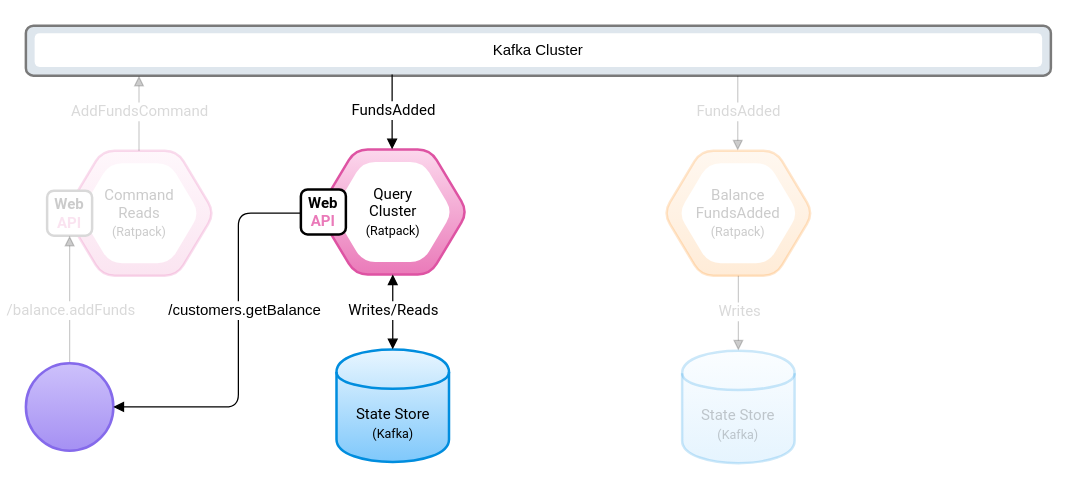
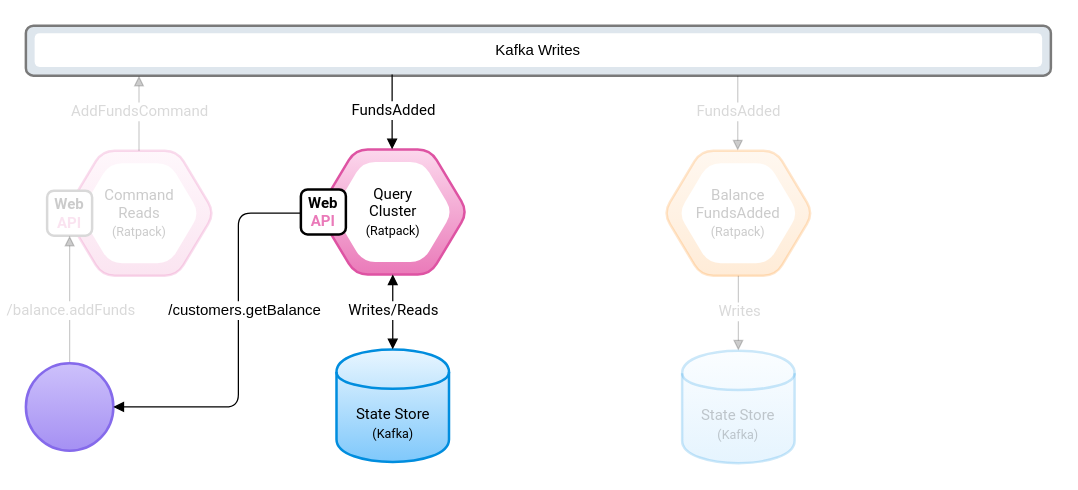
- <mxCell id="3" value="Kafka Cluster" style="rounded=1;whiteSpace=wrap;html=1;strokeWidth=1;fillColor=#FFFFFF;gradientColor=none;dashed=1;perimeterSpacing=0;strokeColor=none;" parent="1" vertex="1"><mxGeometry x="27" y="26" width="806" height="27" as="geometry" /></mxCell>
+ <mxCell id="3" value="Kafka Writes" style="rounded=1;whiteSpace=wrap;html=1;strokeWidth=1;fillColor=#FFFFFF;gradientColor=none;dashed=1;perimeterSpacing=0;strokeColor=none;" parent="1" vertex="1"><mxGeometry x="27" y="26" width="806" height="27" as="geometry" /></mxCell>
